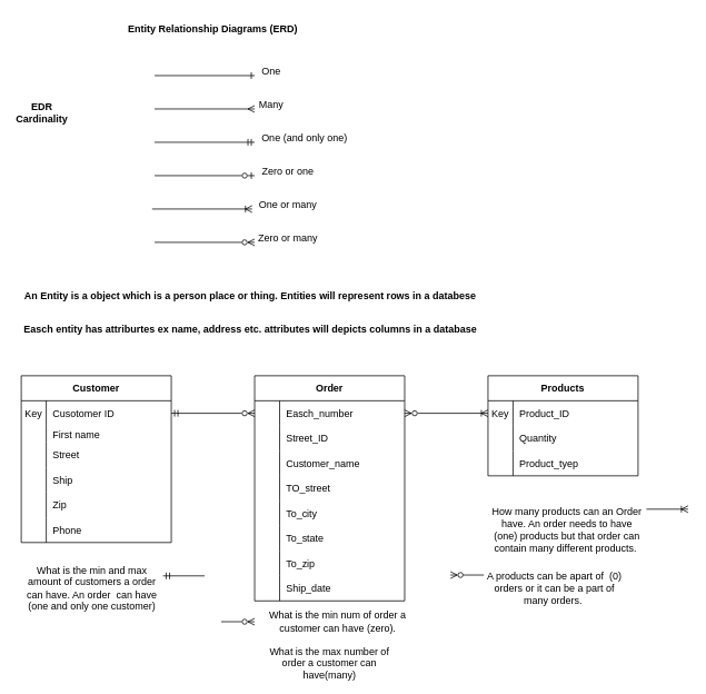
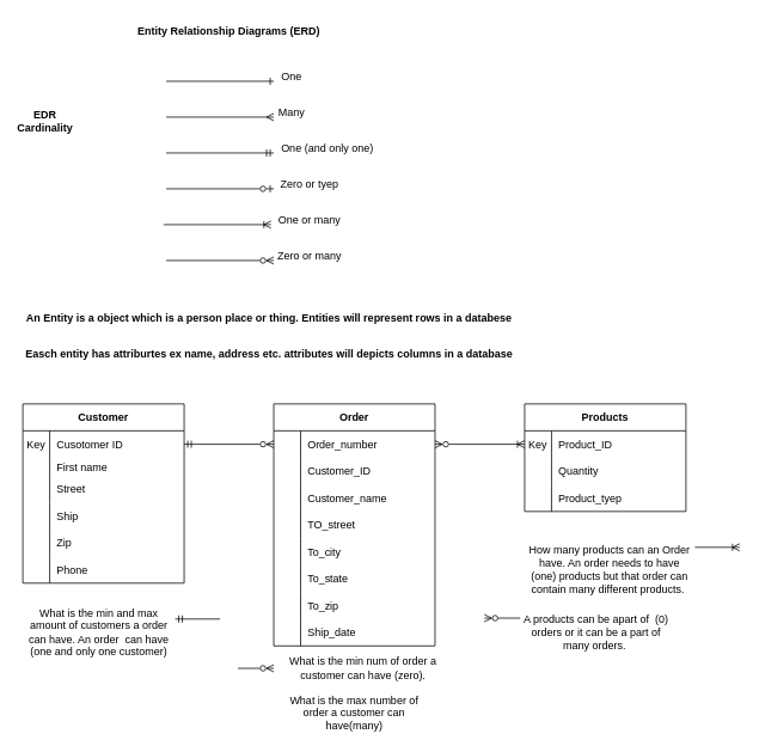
- <mxCell id="67" value="Zero or one" style="text;html=1;strokeColor=none;fillColor=none;align=center;verticalAlign=middle;whiteSpace=wrap;rounded=0;" parent="1" vertex="1"><mxGeometry x="285" y="190" width="120" height="30" as="geometry" /></mxCell>
+ <mxCell id="67" value="Zero or tyep" style="text;html=1;strokeColor=none;fillColor=none;align=center;verticalAlign=middle;whiteSpace=wrap;rounded=0;" parent="1" vertex="1"><mxGeometry x="285" y="190" width="120" height="30" as="geometry" /></mxCell>
- <mxCell id="31" value="Easch_number" style="shape=partialRectangle;connectable=0;fillColor=none;top=0;left=0;bottom=0;right=0;align=left;spacingLeft=6;overflow=hidden;" parent="29" vertex="1"><mxGeometry x="30" width="150" height="30" as="geometry"><mxRectangle width="150" height="30" as="alternateBounds" /></mxGeometry></mxCell>
+ <mxCell id="31" value="Order_number" style="shape=partialRectangle;connectable=0;fillColor=none;top=0;left=0;bottom=0;right=0;align=left;spacingLeft=6;overflow=hidden;" parent="29" vertex="1"><mxGeometry x="30" width="150" height="30" as="geometry"><mxRectangle width="150" height="30" as="alternateBounds" /></mxGeometry></mxCell>
- <mxCell id="34" value="Street_ID" style="shape=partialRectangle;connectable=0;fillColor=none;top=0;left=0;bottom=0;right=0;align=left;spacingLeft=6;overflow=hidden;" parent="32" vertex="1"><mxGeometry x="30" width="150" height="30" as="geometry"><mxRectangle width="150" height="30" as="alternateBounds" /></mxGeometry></mxCell>
+ <mxCell id="34" value="Customer_ID" style="shape=partialRectangle;connectable=0;fillColor=none;top=0;left=0;bottom=0;right=0;align=left;spacingLeft=6;overflow=hidden;" parent="32" vertex="1"><mxGeometry x="30" width="150" height="30" as="geometry"><mxRectangle width="150" height="30" as="alternateBounds" /></mxGeometry></mxCell>
